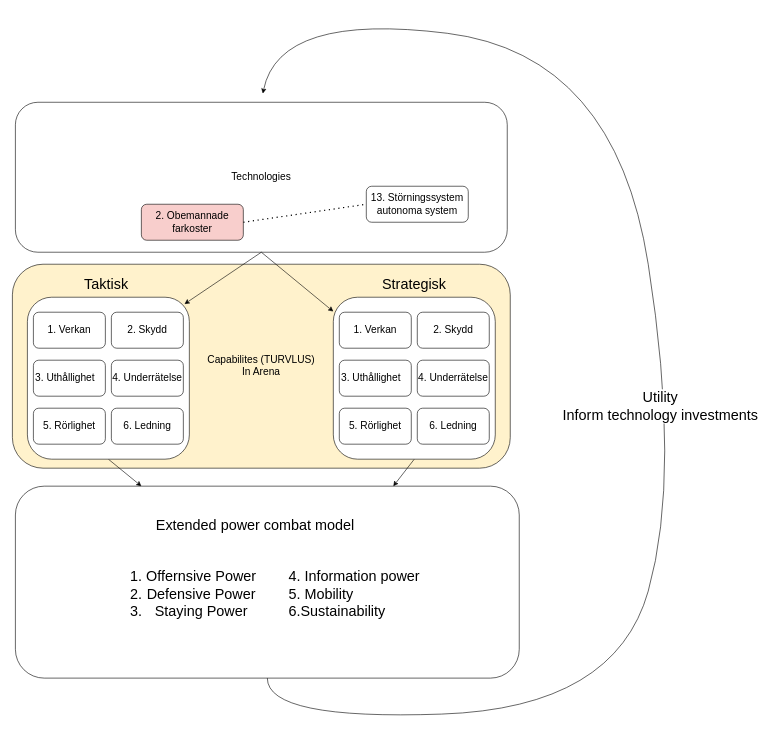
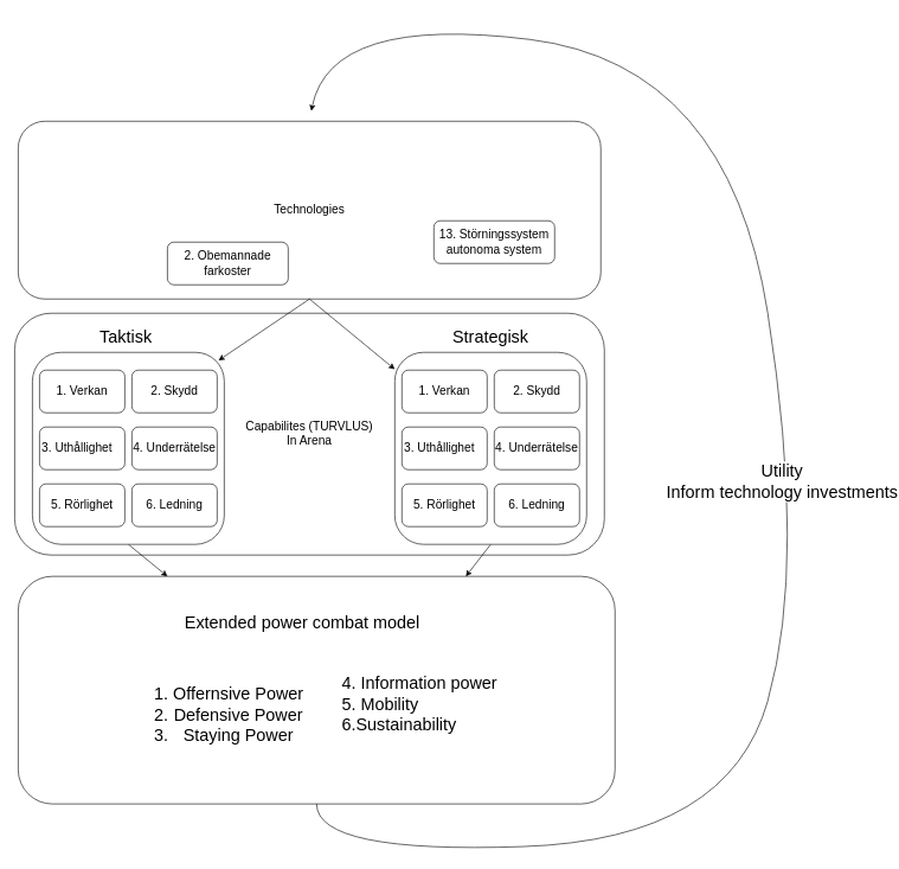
- <mxCell id="5" value="" style="endArrow=none;dashed=1;html=1;dashPattern=1 3;strokeWidth=2;fontSize=17;exitX=1;exitY=0.5;exitDx=0;exitDy=0;entryX=0;entryY=0.5;entryDx=0;entryDy=0;" edge="1" parent="1" source="4" target="6"><mxGeometry width="50" height="50" relative="1" as="geometry"><mxPoint x="345" y="560" as="sourcePoint" /><mxPoint x="475" y="560" as="targetPoint" /></mxGeometry></mxCell>
- <mxCell id="4" value="2. Obemannade farkoster" style="rounded=1;whiteSpace=wrap;html=1;fontSize=17;fillColor=#f8cecc;" vertex="1" parent="1"><mxGeometry x="235" y="340" width="170" height="60" as="geometry" /></mxCell>
+ <mxCell id="4" value="2. Obemannade farkoster" style="rounded=1;whiteSpace=wrap;html=1;fontSize=17;" vertex="1" parent="1"><mxGeometry x="235" y="340" width="170" height="60" as="geometry" /></mxCell>
- <mxCell id="7" value="Capabilites (TURVLUS)&lt;br&gt;In Arena" style="rounded=1;whiteSpace=wrap;html=1;fontSize=17;fillColor=#fff2cc;" vertex="1" parent="1"><mxGeometry x="20" y="440" width="830" height="340" as="geometry" /></mxCell>
+ <mxCell id="7" value="Capabilites (TURVLUS)&lt;br&gt;In Arena" style="rounded=1;whiteSpace=wrap;html=1;fontSize=17;" vertex="1" parent="1"><mxGeometry x="20" y="440" width="830" height="340" as="geometry" /></mxCell>
- <mxCell id="10" value="&lt;ol style=&quot;font-size: 24px;&quot;&gt;&lt;li style=&quot;font-size: 24px;&quot;&gt;Offernsive Power&lt;/li&gt;&lt;li style=&quot;font-size: 24px;&quot;&gt;Defensive Power&lt;/li&gt;&lt;li style=&quot;font-size: 24px;&quot;&gt;Staying Power&lt;/li&gt;&lt;/ol&gt;" style="text;html=1;strokeColor=none;fillColor=none;align=center;verticalAlign=middle;whiteSpace=wrap;rounded=0;fontSize=24;" vertex="1" parent="1"><mxGeometry x="185" y="920" width="260" height="140" as="geometry" /></mxCell>
+ <mxCell id="10" value="&lt;ol style=&quot;font-size: 24px;&quot;&gt;&lt;li style=&quot;font-size: 24px;&quot;&gt;Offernsive Power&lt;/li&gt;&lt;li style=&quot;font-size: 24px;&quot;&gt;Defensive Power&lt;/li&gt;&lt;li style=&quot;font-size: 24px;&quot;&gt;Staying Power&lt;/li&gt;&lt;/ol&gt;" style="text;html=1;strokeColor=none;fillColor=none;align=center;verticalAlign=middle;whiteSpace=wrap;rounded=0;fontSize=24;" vertex="1" parent="1"><mxGeometry x="185" y="935" width="260" height="140" as="geometry" /></mxCell>
